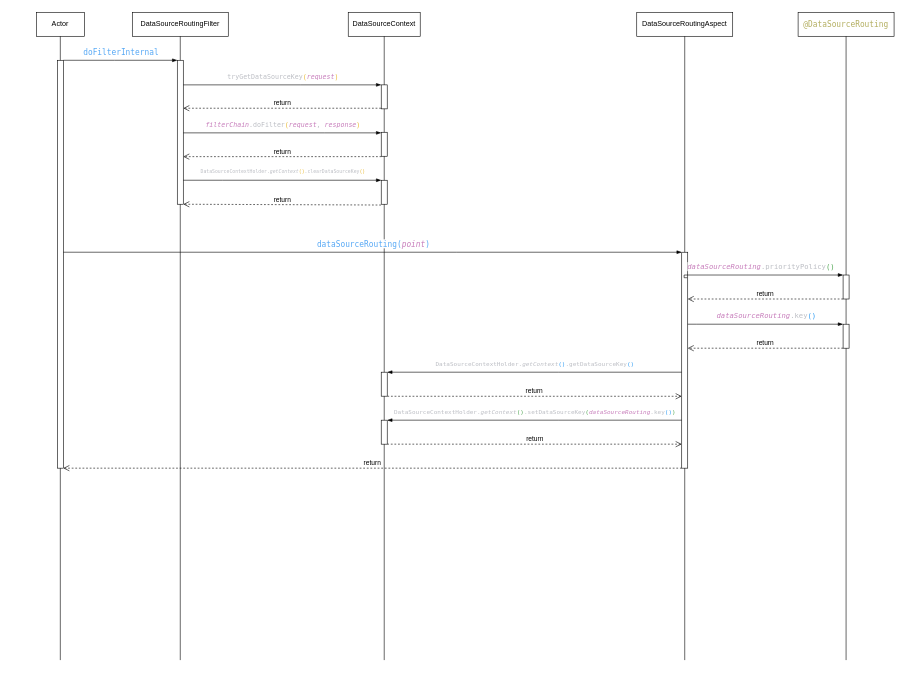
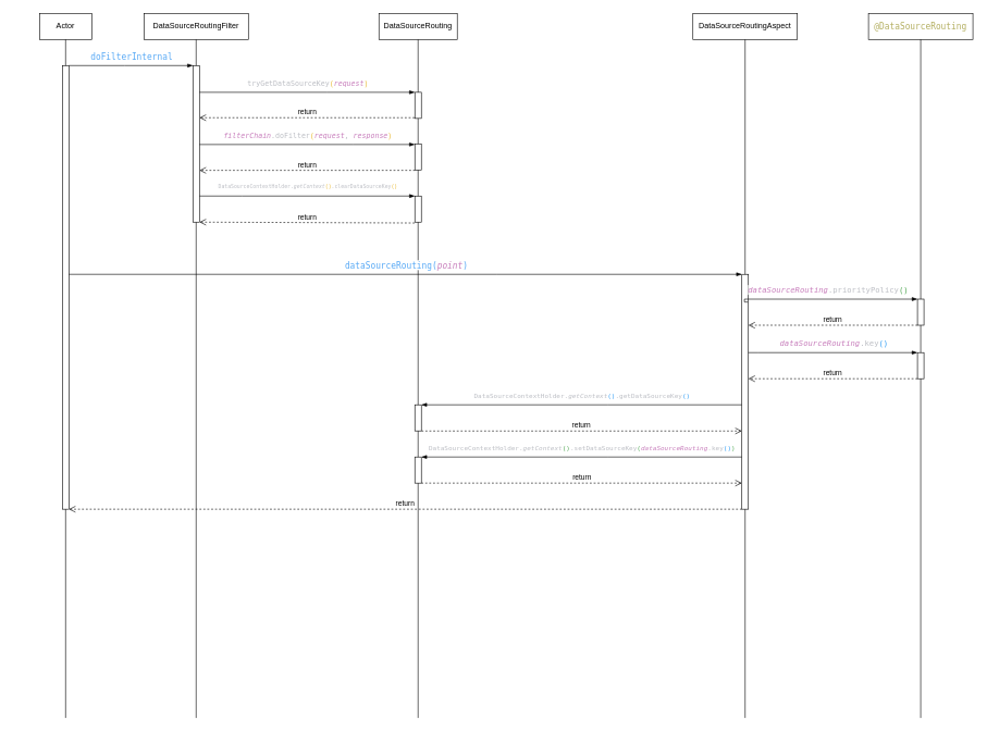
- <mxCell id="4" value="DataSourceContext" style="shape=umlLifeline;perimeter=lifelinePerimeter;whiteSpace=wrap;html=1;container=1;collapsible=0;recursiveResize=0;outlineConnect=0;lifelineDashed=0;" parent="1" vertex="1"><mxGeometry x="580" y="20" width="120" height="1080" as="geometry" /></mxCell>
+ <mxCell id="4" value="DataSourceRouting" style="shape=umlLifeline;perimeter=lifelinePerimeter;whiteSpace=wrap;html=1;container=1;collapsible=0;recursiveResize=0;outlineConnect=0;lifelineDashed=0;" parent="1" vertex="1"><mxGeometry x="580" y="20" width="120" height="1080" as="geometry" /></mxCell>
